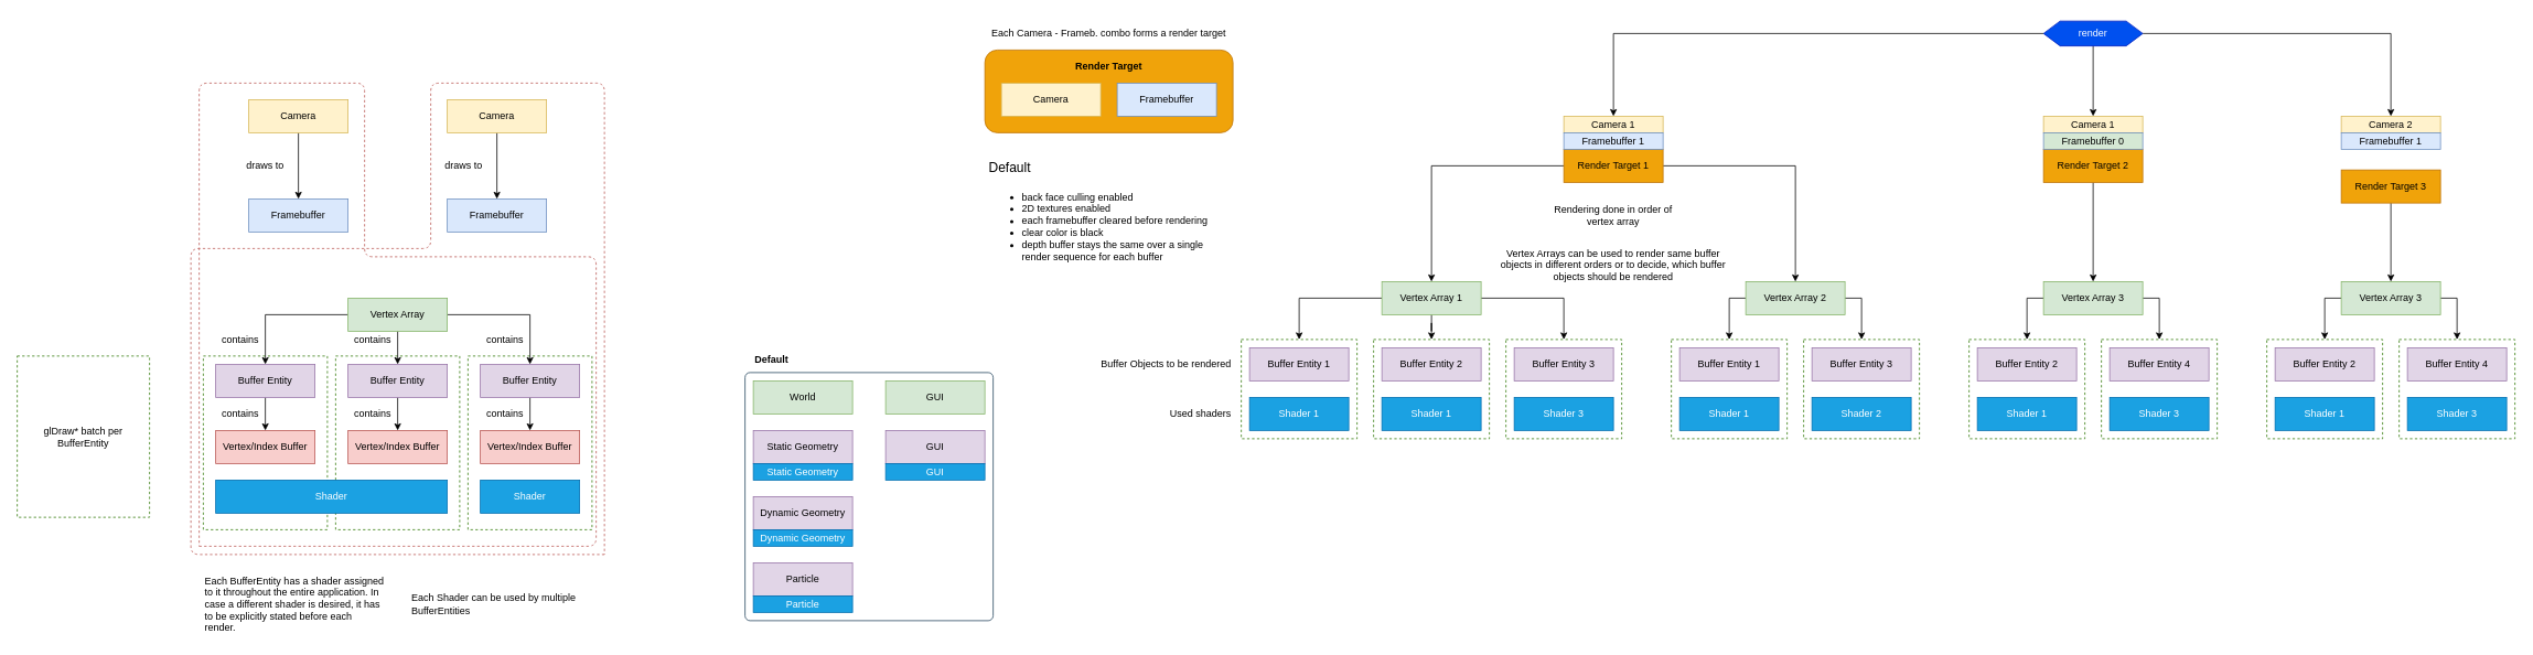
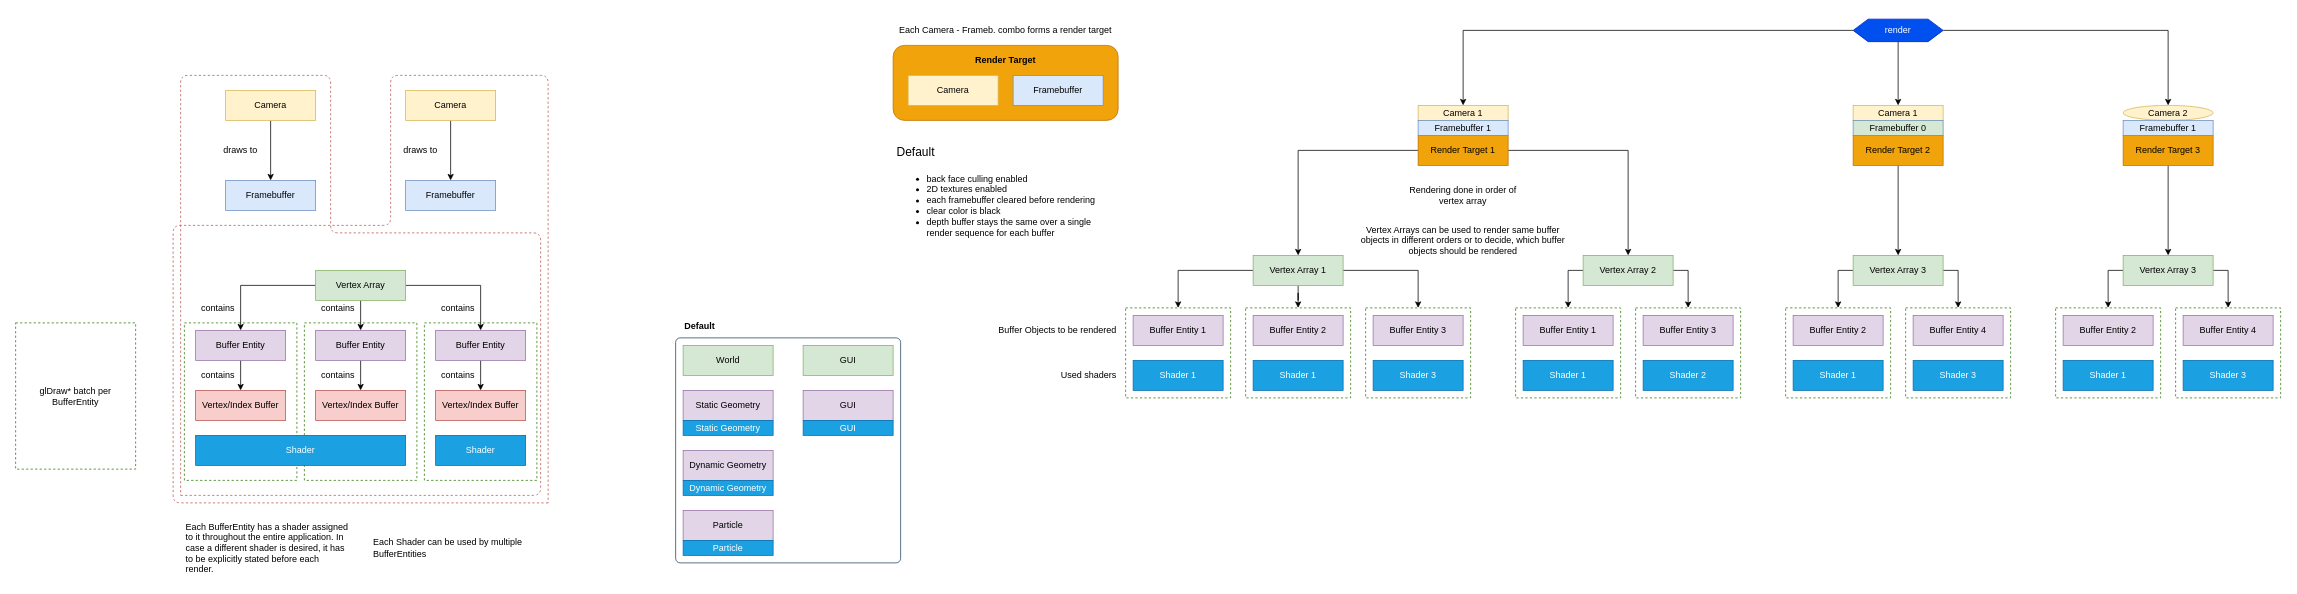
- <mxCell id="102" value="Camera 2" style="rounded=0;whiteSpace=wrap;html=1;fillColor=#fff2cc;strokeColor=#d6b656;" parent="1" vertex="1"><mxGeometry x="2830" y="140" width="120" height="20" as="geometry" /></mxCell>
+ <mxCell id="102" value="Camera 2" style="ellipse;whiteSpace=wrap;html=1;fillColor=#fff2cc;strokeColor=#d6b656;" parent="1" vertex="1"><mxGeometry x="2830" y="140" width="120" height="20" as="geometry" /></mxCell>
- <mxCell id="94" value="Render Target 3" style="rounded=0;whiteSpace=wrap;html=1;fillColor=#f0a30a;strokeColor=#BD7000;fontColor=#000000;" parent="1" vertex="1"><mxGeometry x="2830" y="205" width="120" height="40" as="geometry" /></mxCell>
+ <mxCell id="94" value="Render Target 3" style="rounded=0;whiteSpace=wrap;html=1;fillColor=#f0a30a;strokeColor=#BD7000;fontColor=#000000;" parent="1" vertex="1"><mxGeometry x="2830" y="180" width="120" height="40" as="geometry" /></mxCell>
